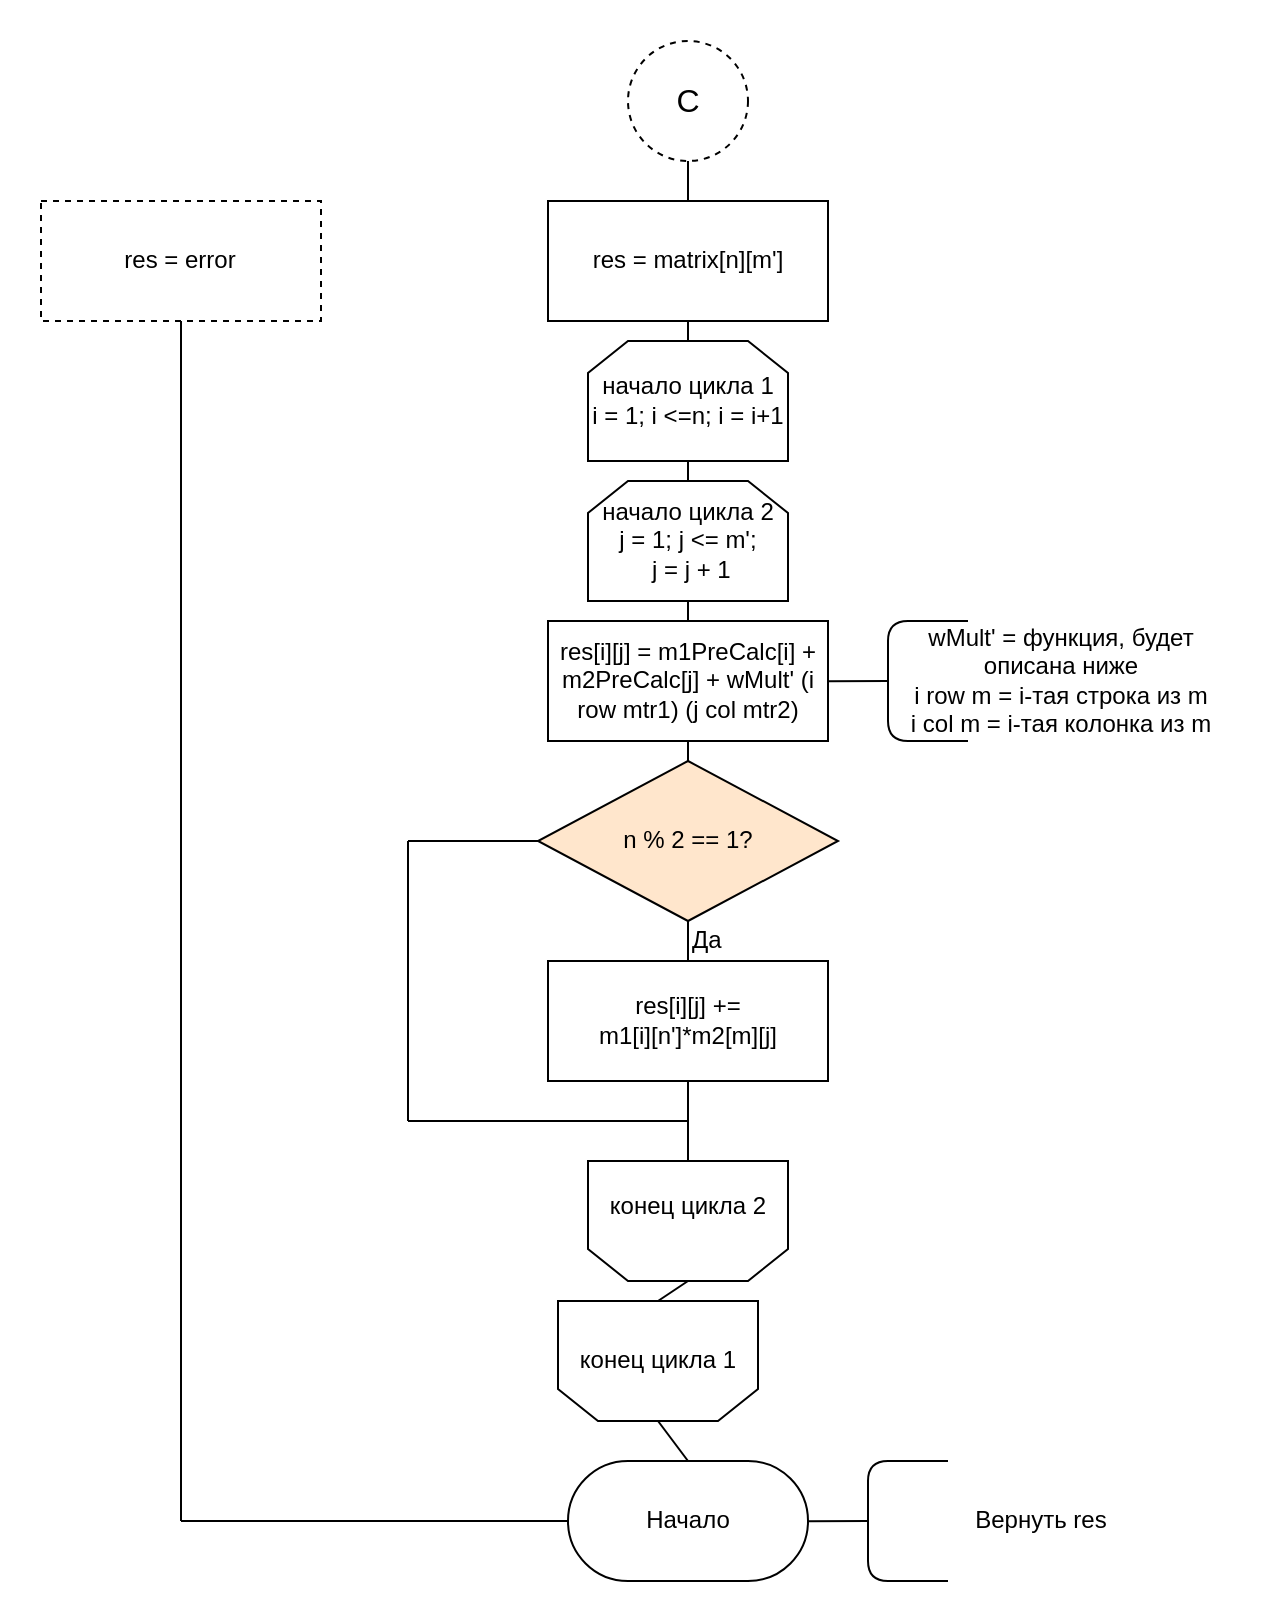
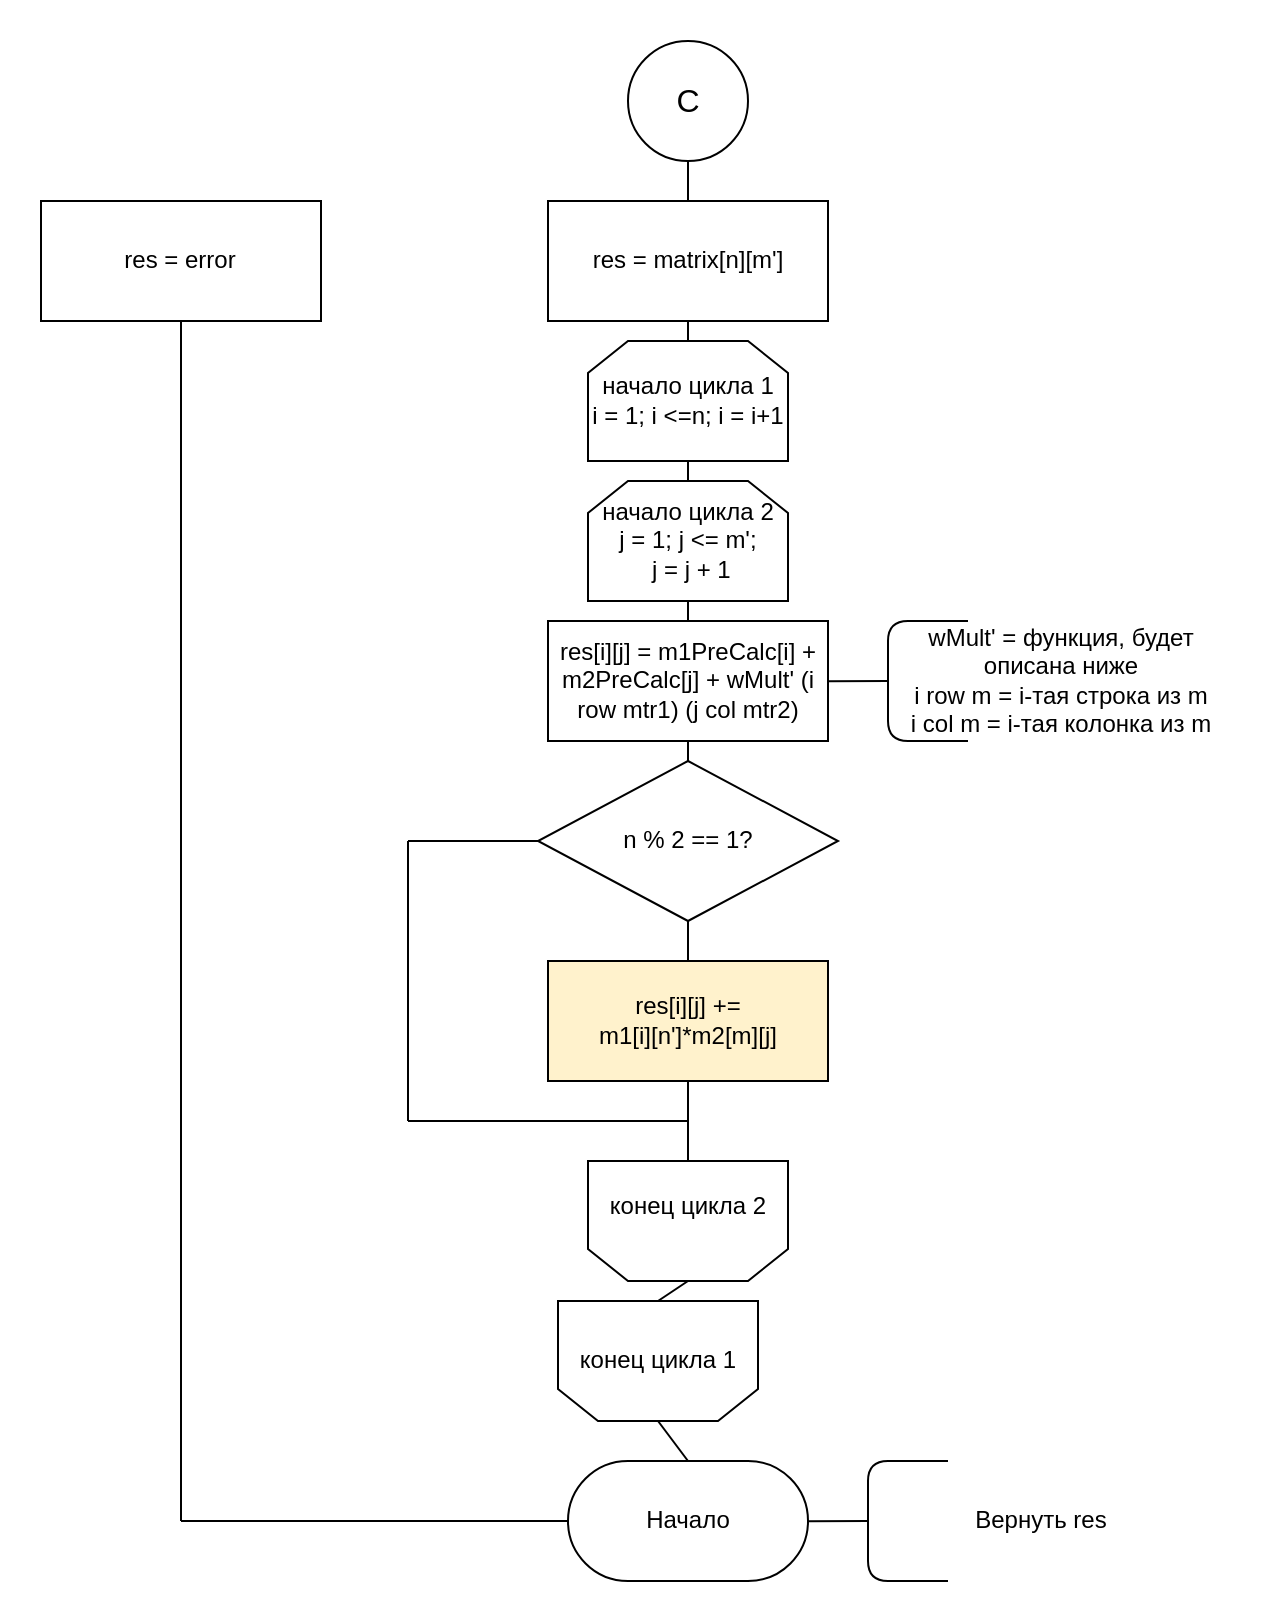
- <mxCell id="2" value="&lt;font size=&quot;3&quot;&gt;C&lt;/font&gt;" style="ellipse;whiteSpace=wrap;html=1;aspect=fixed;dashed=1;" vertex="1" parent="1"><mxGeometry x="313.5" y="20" width="60" height="60" as="geometry" /></mxCell>
+ <mxCell id="2" value="&lt;font size=&quot;3&quot;&gt;C&lt;/font&gt;" style="ellipse;whiteSpace=wrap;html=1;aspect=fixed;" vertex="1" parent="1"><mxGeometry x="313.5" y="20" width="60" height="60" as="geometry" /></mxCell>
- <mxCell id="31" value="res = error" style="rounded=0;whiteSpace=wrap;html=1;dashed=1;" vertex="1" parent="1"><mxGeometry x="20" y="100" width="140" height="60" as="geometry" /></mxCell>
+ <mxCell id="31" value="res = error" style="rounded=0;whiteSpace=wrap;html=1;" vertex="1" parent="1"><mxGeometry x="20" y="100" width="140" height="60" as="geometry" /></mxCell>
- <mxCell id="17" value="n % 2 == 1?" style="rhombus;whiteSpace=wrap;html=1;fillColor=#ffe6cc;" vertex="1" parent="1"><mxGeometry x="268.5" y="380" width="150" height="80" as="geometry" /></mxCell>
+ <mxCell id="17" value="n % 2 == 1?" style="rhombus;whiteSpace=wrap;html=1;" vertex="1" parent="1"><mxGeometry x="268.5" y="380" width="150" height="80" as="geometry" /></mxCell>
- <mxCell id="19" value="Да" style="text;html=1;resizable=0;points=[];autosize=1;align=left;verticalAlign=top;spacingTop=-4;" vertex="1" parent="1"><mxGeometry x="343.5" y="460" width="30" height="20" as="geometry" /></mxCell>
- <mxCell id="20" value="res[i][j] += &lt;br&gt;m1[i][n']*m2[m][j]" style="rounded=0;whiteSpace=wrap;html=1;" vertex="1" parent="1"><mxGeometry x="273.5" y="480" width="140" height="60" as="geometry" /></mxCell>
+ <mxCell id="20" value="res[i][j] += &lt;br&gt;m1[i][n']*m2[m][j]" style="rounded=0;whiteSpace=wrap;html=1;fillColor=#fff2cc;" vertex="1" parent="1"><mxGeometry x="273.5" y="480" width="140" height="60" as="geometry" /></mxCell>
